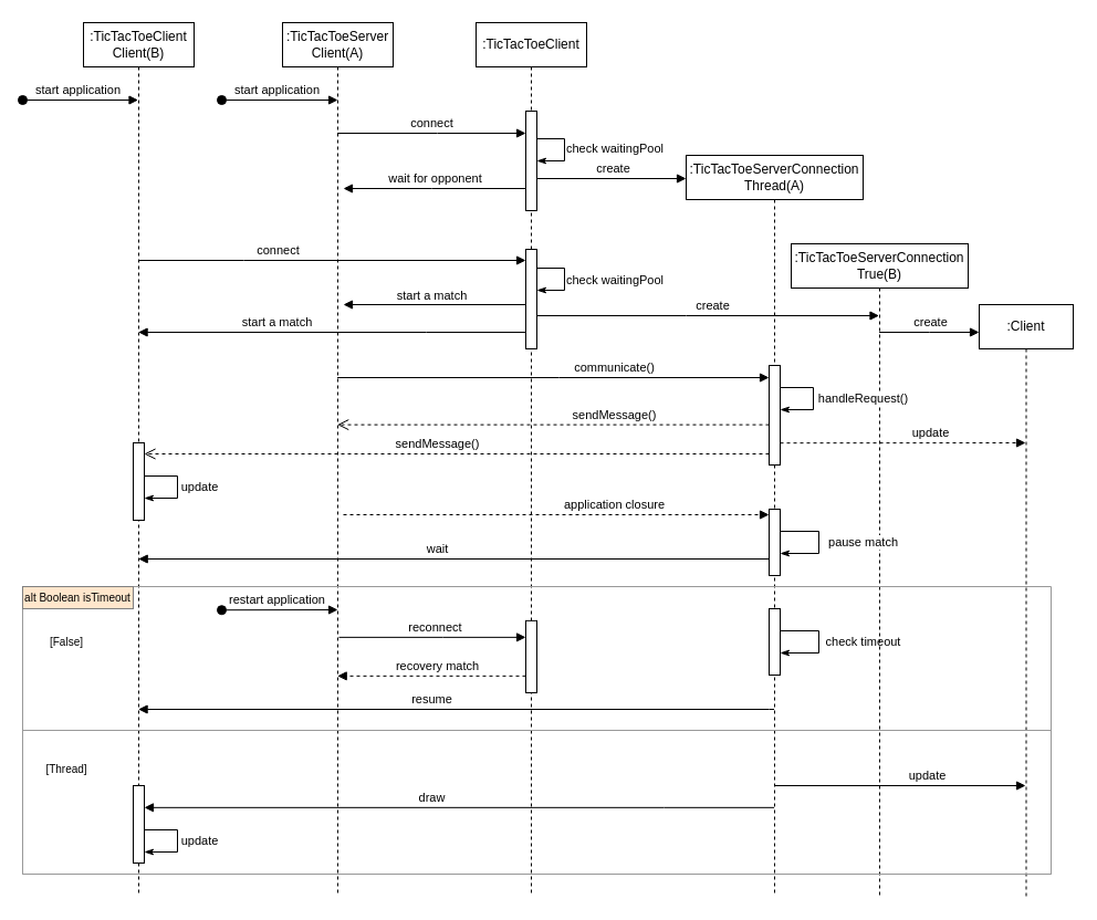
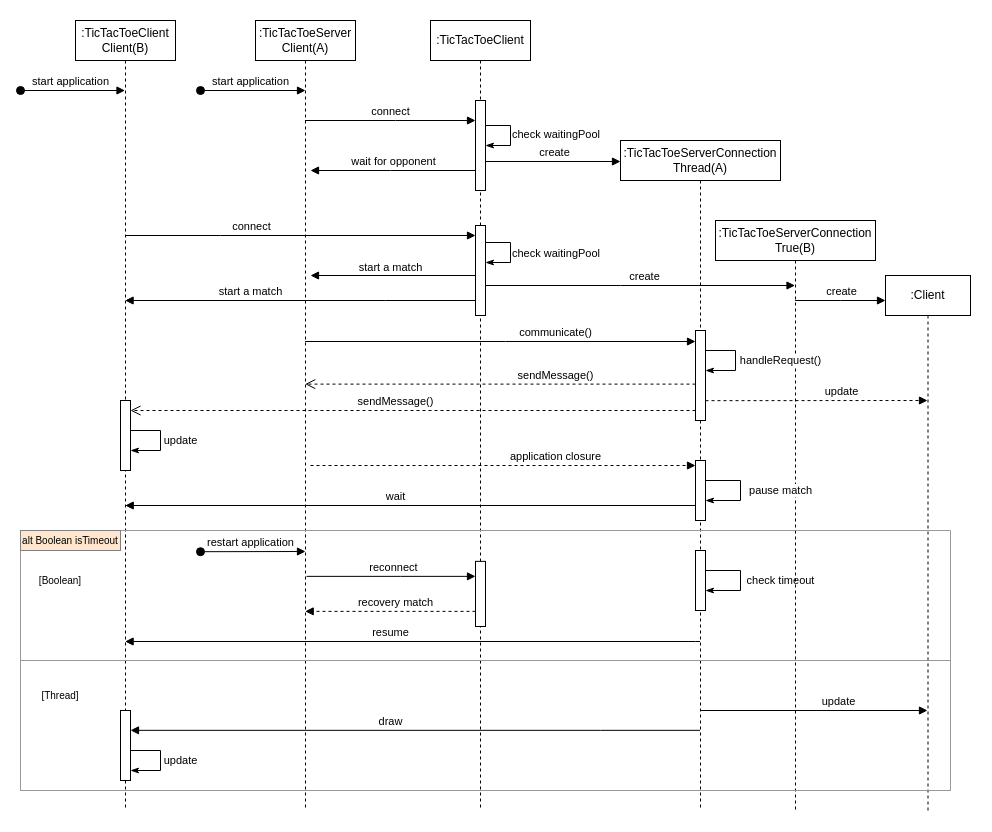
- <mxCell id="47" value="&lt;font style=&quot;font-size: 10px;&quot;&gt;[False]&lt;/font&gt;" style="text;html=1;strokeColor=none;fillColor=none;align=center;verticalAlign=middle;whiteSpace=wrap;rounded=0;" vertex="1" parent="45"><mxGeometry x="10" y="35" width="60" height="30" as="geometry" /></mxCell>
+ <mxCell id="47" value="&lt;font style=&quot;font-size: 10px;&quot;&gt;[Boolean]&lt;/font&gt;" style="text;html=1;strokeColor=none;fillColor=none;align=center;verticalAlign=middle;whiteSpace=wrap;rounded=0;" vertex="1" parent="45"><mxGeometry x="10" y="35" width="60" height="30" as="geometry" /></mxCell>
